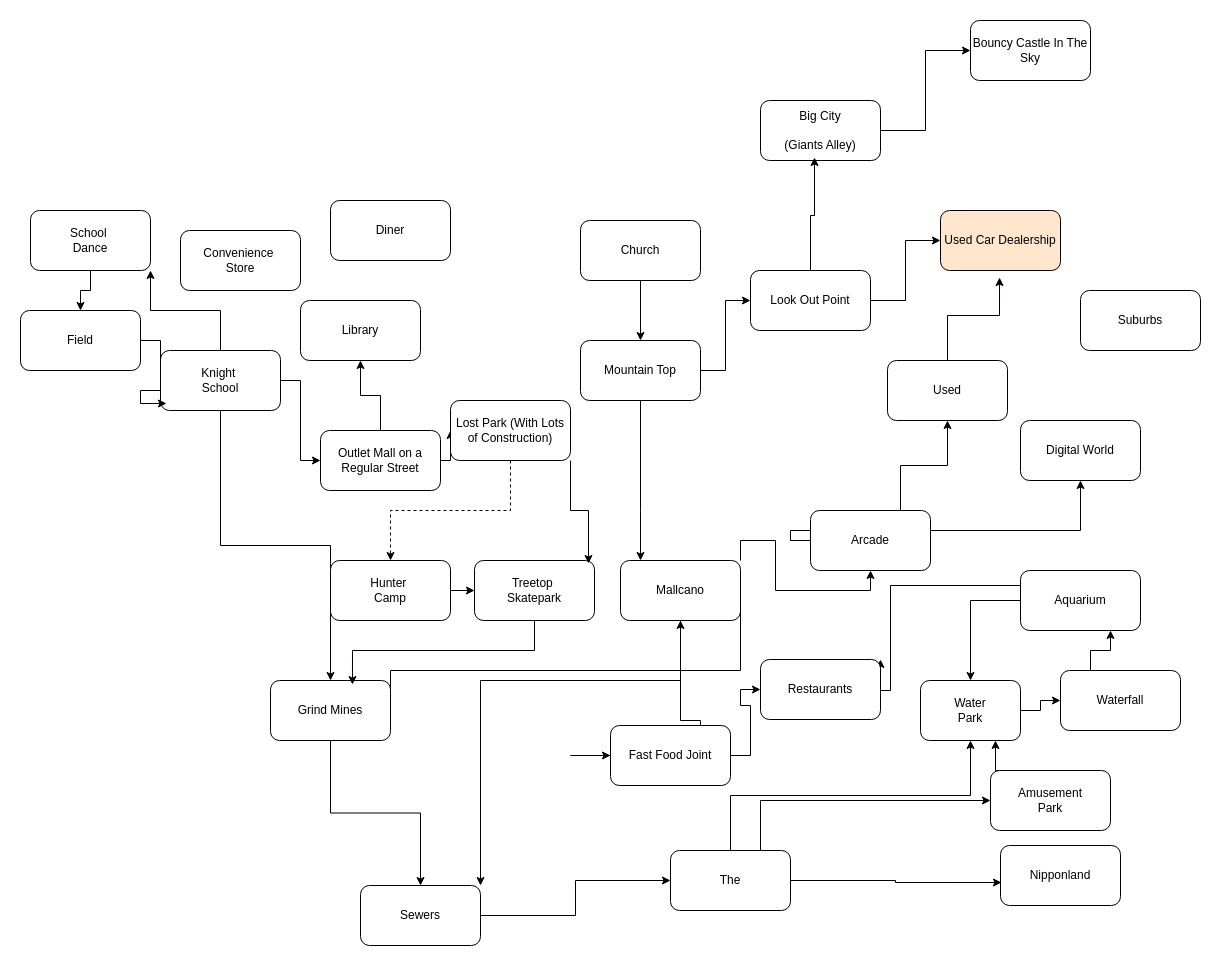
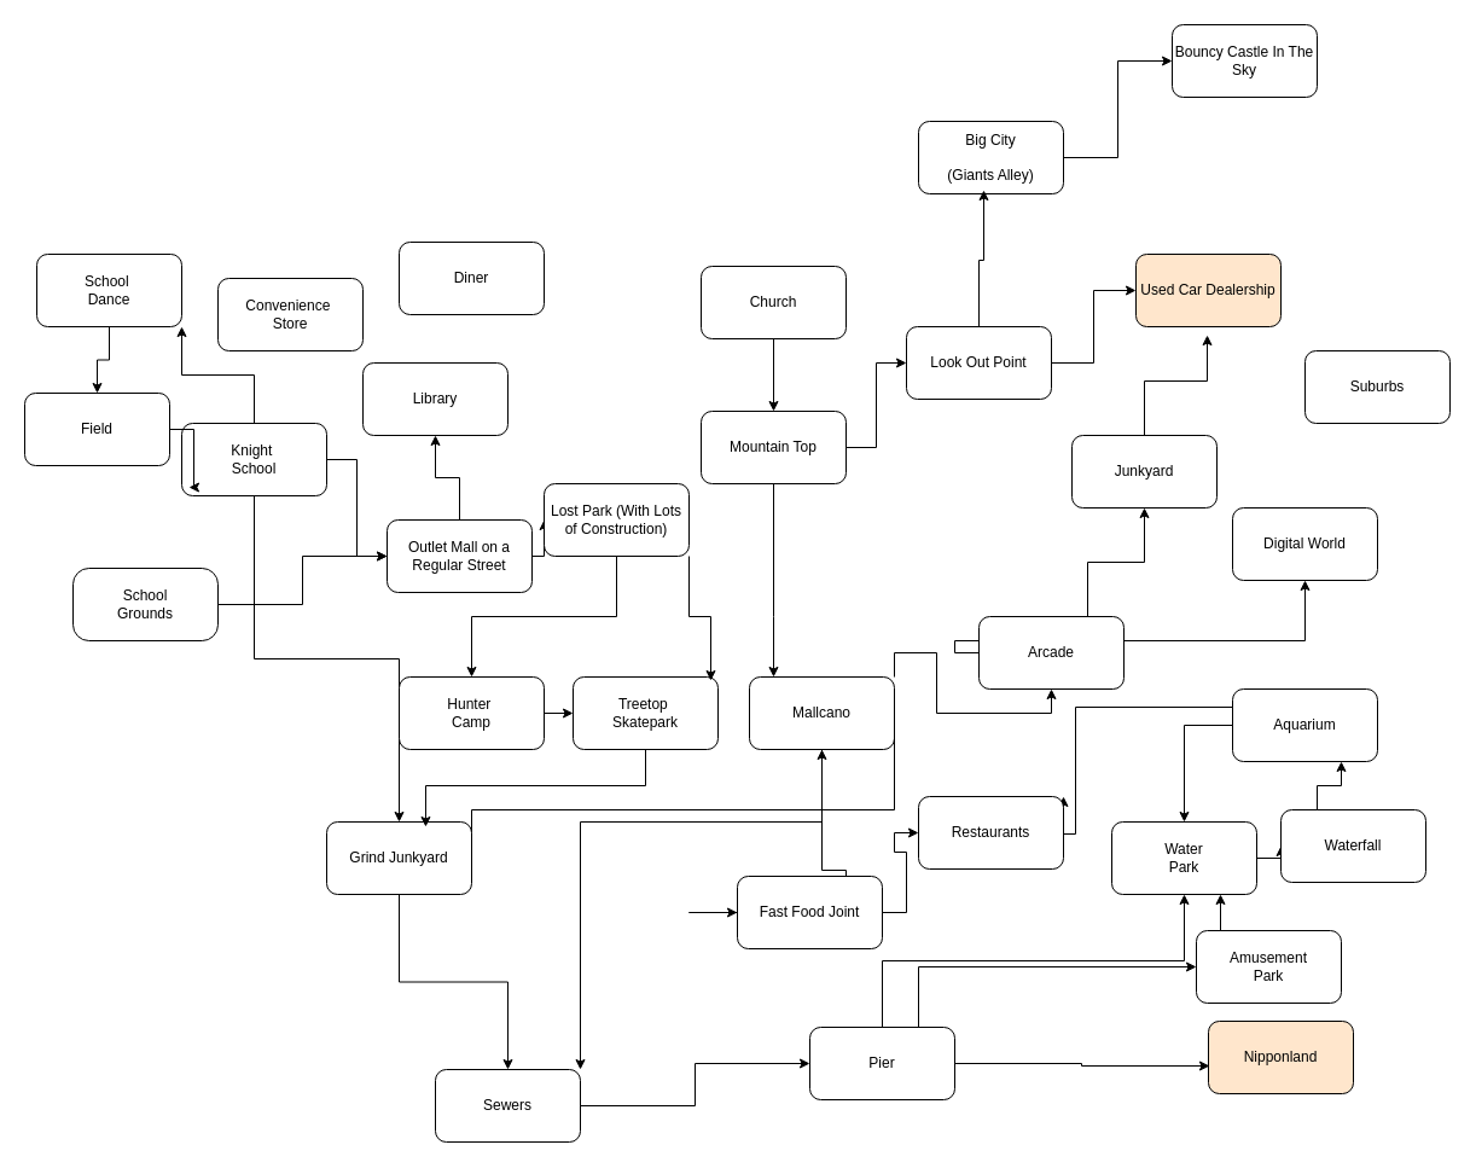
- <mxCell id="15" value="Field" style="rounded=1;whiteSpace=wrap;html=1;" vertex="1" parent="1"><mxGeometry x="20" y="310" width="120" height="60" as="geometry" /></mxCell>
+ <mxCell id="15" value="Field" style="rounded=1;whiteSpace=wrap;html=1;" vertex="1" parent="1"><mxGeometry x="20" y="325" width="120" height="60" as="geometry" /></mxCell>
- <mxCell id="12" value="Knight&amp;nbsp;&lt;div&gt;School&lt;/div&gt;" style="rounded=1;whiteSpace=wrap;html=1;" vertex="1" parent="1"><mxGeometry x="160" y="350" width="120" height="60" as="geometry" /></mxCell>
+ <mxCell id="12" value="Knight&amp;nbsp;&lt;div&gt;School&lt;/div&gt;" style="rounded=1;whiteSpace=wrap;html=1;" vertex="1" parent="1"><mxGeometry x="150" y="350" width="120" height="60" as="geometry" /></mxCell>
- <mxCell id="57" value="Used" style="rounded=1;whiteSpace=wrap;html=1;" vertex="1" parent="1"><mxGeometry x="887" y="360" width="120" height="60" as="geometry" /></mxCell>
+ <mxCell id="57" value="Junkyard" style="rounded=1;whiteSpace=wrap;html=1;" vertex="1" parent="1"><mxGeometry x="887" y="360" width="120" height="60" as="geometry" /></mxCell>
+ <mxCell id="2" value="" style="edgeStyle=orthogonalEdgeStyle;rounded=0;orthogonalLoop=1;jettySize=auto;html=1;" edge="1" parent="1" source="3" target="8"><mxGeometry relative="1" as="geometry" /></mxCell>
+ <mxCell id="3" value="School&lt;div&gt;Grounds&lt;/div&gt;" style="rounded=1;whiteSpace=wrap;html=1;arcSize=22;" vertex="1" parent="1"><mxGeometry y="470" width="120" height="60" as="geometry" x="60" /></mxCell>
- <mxCell id="46" style="edgeStyle=orthogonalEdgeStyle;rounded=0;orthogonalLoop=1;jettySize=auto;html=1;exitX=0.5;exitY=1;exitDx=0;exitDy=0;entryX=0.5;entryY=0;entryDx=0;entryDy=0;dashed=1;" edge="1" parent="1" source="48" target="18"><mxGeometry relative="1" as="geometry" /></mxCell>
+ <mxCell id="46" style="edgeStyle=orthogonalEdgeStyle;rounded=0;orthogonalLoop=1;jettySize=auto;html=1;exitX=0.5;exitY=1;exitDx=0;exitDy=0;entryX=0.5;entryY=0;entryDx=0;entryDy=0;" edge="1" parent="1" source="48" target="18"><mxGeometry relative="1" as="geometry" /></mxCell>
- <mxCell id="45" value="Grind Mines" style="rounded=1;whiteSpace=wrap;html=1;" vertex="1" parent="1"><mxGeometry x="270" y="680" width="120" height="60" as="geometry" /></mxCell>
+ <mxCell id="45" value="Grind Junkyard" style="rounded=1;whiteSpace=wrap;html=1;" vertex="1" parent="1"><mxGeometry x="270" y="680" width="120" height="60" as="geometry" /></mxCell>
- <mxCell id="24" value="Water&lt;div&gt;Park&lt;/div&gt;" style="rounded=1;whiteSpace=wrap;html=1;" vertex="1" parent="1"><mxGeometry x="920" y="680" width="100" height="60" as="geometry" /></mxCell>
+ <mxCell id="24" value="Water&lt;div&gt;Park&lt;/div&gt;" style="rounded=1;whiteSpace=wrap;html=1;" vertex="1" parent="1"><mxGeometry x="920" y="680" width="120" height="60" as="geometry" /></mxCell>
- <mxCell id="36" value="Nipponland" style="rounded=1;whiteSpace=wrap;html=1;" vertex="1" parent="1"><mxGeometry x="1000" y="845" width="120" height="60" as="geometry" /></mxCell>
+ <mxCell id="36" value="Nipponland" style="rounded=1;whiteSpace=wrap;html=1;fillColor=#ffe6cc;" vertex="1" parent="1"><mxGeometry x="1000" y="845" width="120" height="60" as="geometry" /></mxCell>
- <mxCell id="27" value="The" style="rounded=1;whiteSpace=wrap;html=1;" vertex="1" parent="1"><mxGeometry x="670" y="850" width="120" height="60" as="geometry" /></mxCell>
+ <mxCell id="27" value="Pier" style="rounded=1;whiteSpace=wrap;html=1;" vertex="1" parent="1"><mxGeometry x="670" y="850" width="120" height="60" as="geometry" /></mxCell>
